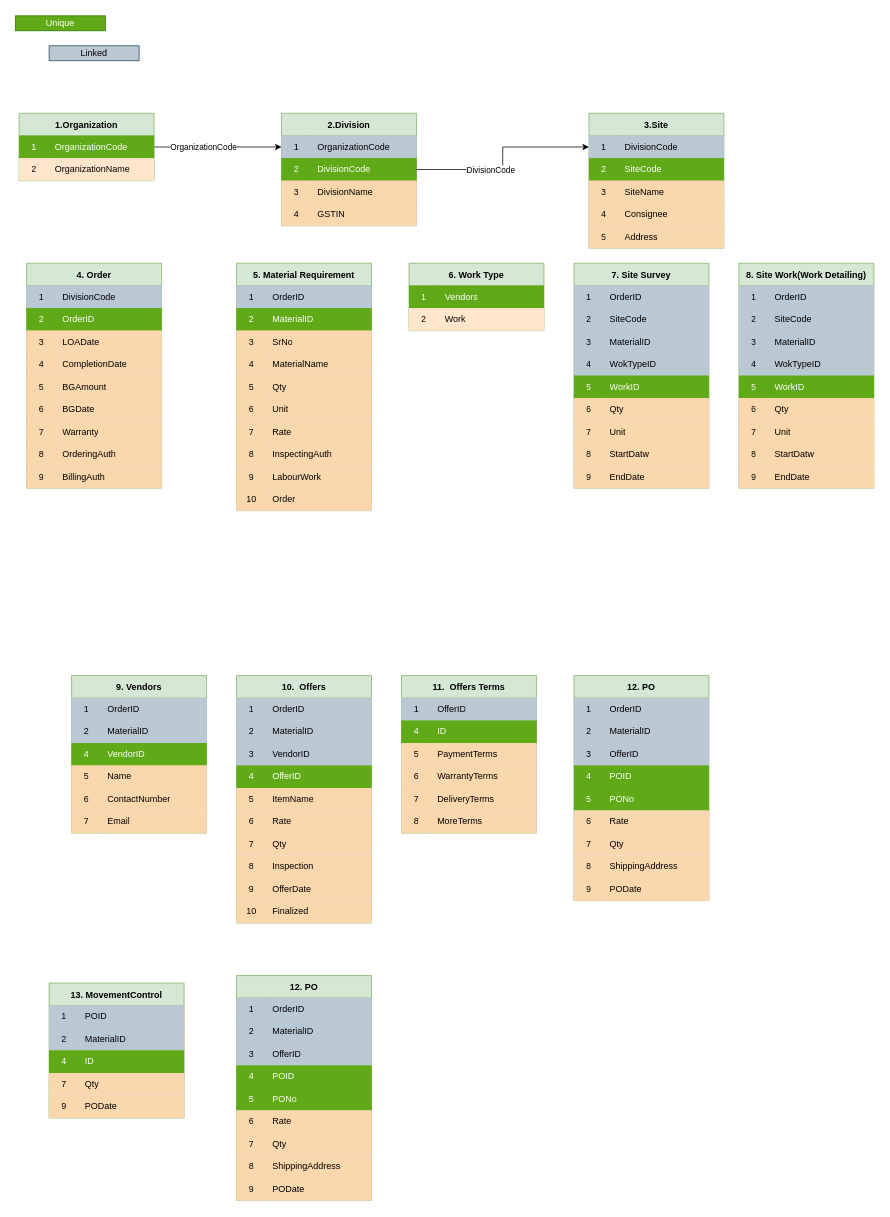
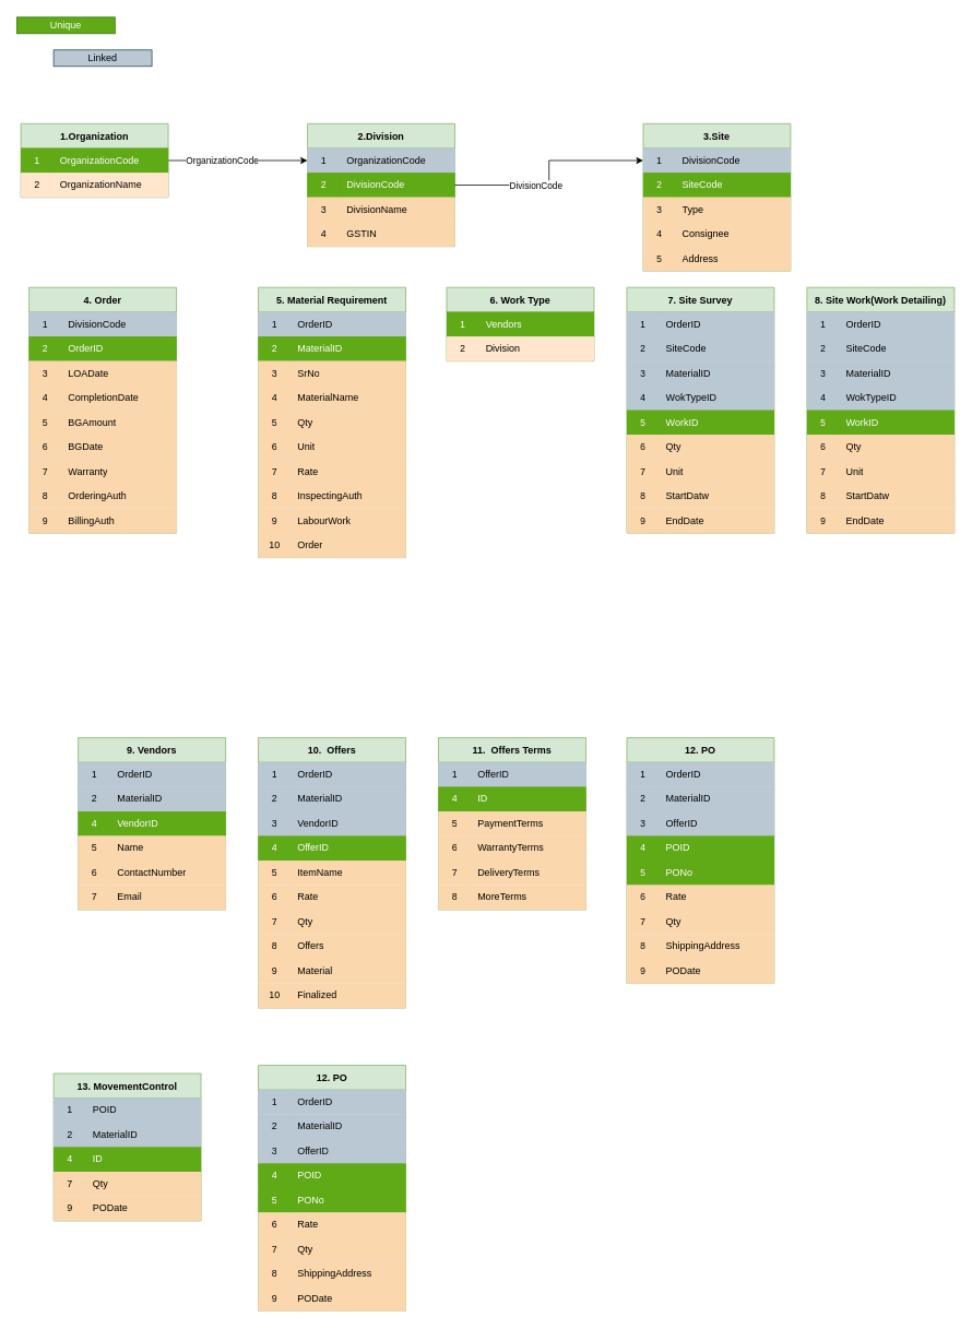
- <mxCell id="35" value="&lt;span style=&quot;text-align: center;&quot;&gt;SiteName&lt;/span&gt;" style="shape=partialRectangle;html=1;whiteSpace=wrap;connectable=0;fillColor=#fad7ac;top=0;left=0;bottom=0;right=0;align=left;spacingLeft=6;overflow=hidden;strokeColor=#b46504;" parent="33" vertex="1"><mxGeometry x="40" width="140" height="30" as="geometry"><mxRectangle width="140" height="30" as="alternateBounds" /></mxGeometry></mxCell>
+ <mxCell id="35" value="&lt;span style=&quot;text-align: center;&quot;&gt;Type&lt;/span&gt;" style="shape=partialRectangle;html=1;whiteSpace=wrap;connectable=0;fillColor=#fad7ac;top=0;left=0;bottom=0;right=0;align=left;spacingLeft=6;overflow=hidden;strokeColor=#b46504;" parent="33" vertex="1"><mxGeometry x="40" width="140" height="30" as="geometry"><mxRectangle width="140" height="30" as="alternateBounds" /></mxGeometry></mxCell>
- <mxCell id="137" value="&lt;span style=&quot;text-align: center;&quot;&gt;Work&lt;/span&gt;" style="shape=partialRectangle;html=1;whiteSpace=wrap;connectable=0;fillColor=none;top=0;left=0;bottom=0;right=0;align=left;spacingLeft=6;overflow=hidden;" parent="135" vertex="1"><mxGeometry x="40" width="140" height="30" as="geometry"><mxRectangle width="140" height="30" as="alternateBounds" /></mxGeometry></mxCell>
+ <mxCell id="137" value="&lt;span style=&quot;text-align: center;&quot;&gt;Division&lt;/span&gt;" style="shape=partialRectangle;html=1;whiteSpace=wrap;connectable=0;fillColor=none;top=0;left=0;bottom=0;right=0;align=left;spacingLeft=6;overflow=hidden;" parent="135" vertex="1"><mxGeometry x="40" width="140" height="30" as="geometry"><mxRectangle width="140" height="30" as="alternateBounds" /></mxGeometry></mxCell>
- <mxCell id="209" value="Inspection" style="shape=partialRectangle;html=1;whiteSpace=wrap;connectable=0;fillColor=#fad7ac;top=0;left=0;bottom=0;right=0;align=left;spacingLeft=6;overflow=hidden;strokeColor=#b46504;" parent="207" vertex="1"><mxGeometry x="40" width="140" height="30" as="geometry"><mxRectangle width="140" height="30" as="alternateBounds" /></mxGeometry></mxCell>
+ <mxCell id="209" value="Offers" style="shape=partialRectangle;html=1;whiteSpace=wrap;connectable=0;fillColor=#fad7ac;top=0;left=0;bottom=0;right=0;align=left;spacingLeft=6;overflow=hidden;strokeColor=#b46504;" parent="207" vertex="1"><mxGeometry x="40" width="140" height="30" as="geometry"><mxRectangle width="140" height="30" as="alternateBounds" /></mxGeometry></mxCell>
- <mxCell id="212" value="OfferDate" style="shape=partialRectangle;html=1;whiteSpace=wrap;connectable=0;fillColor=#fad7ac;top=0;left=0;bottom=0;right=0;align=left;spacingLeft=6;overflow=hidden;strokeColor=#b46504;" parent="210" vertex="1"><mxGeometry x="40" width="140" height="30" as="geometry"><mxRectangle width="140" height="30" as="alternateBounds" /></mxGeometry></mxCell>
+ <mxCell id="212" value="Material" style="shape=partialRectangle;html=1;whiteSpace=wrap;connectable=0;fillColor=#fad7ac;top=0;left=0;bottom=0;right=0;align=left;spacingLeft=6;overflow=hidden;strokeColor=#b46504;" parent="210" vertex="1"><mxGeometry x="40" width="140" height="30" as="geometry"><mxRectangle width="140" height="30" as="alternateBounds" /></mxGeometry></mxCell>
